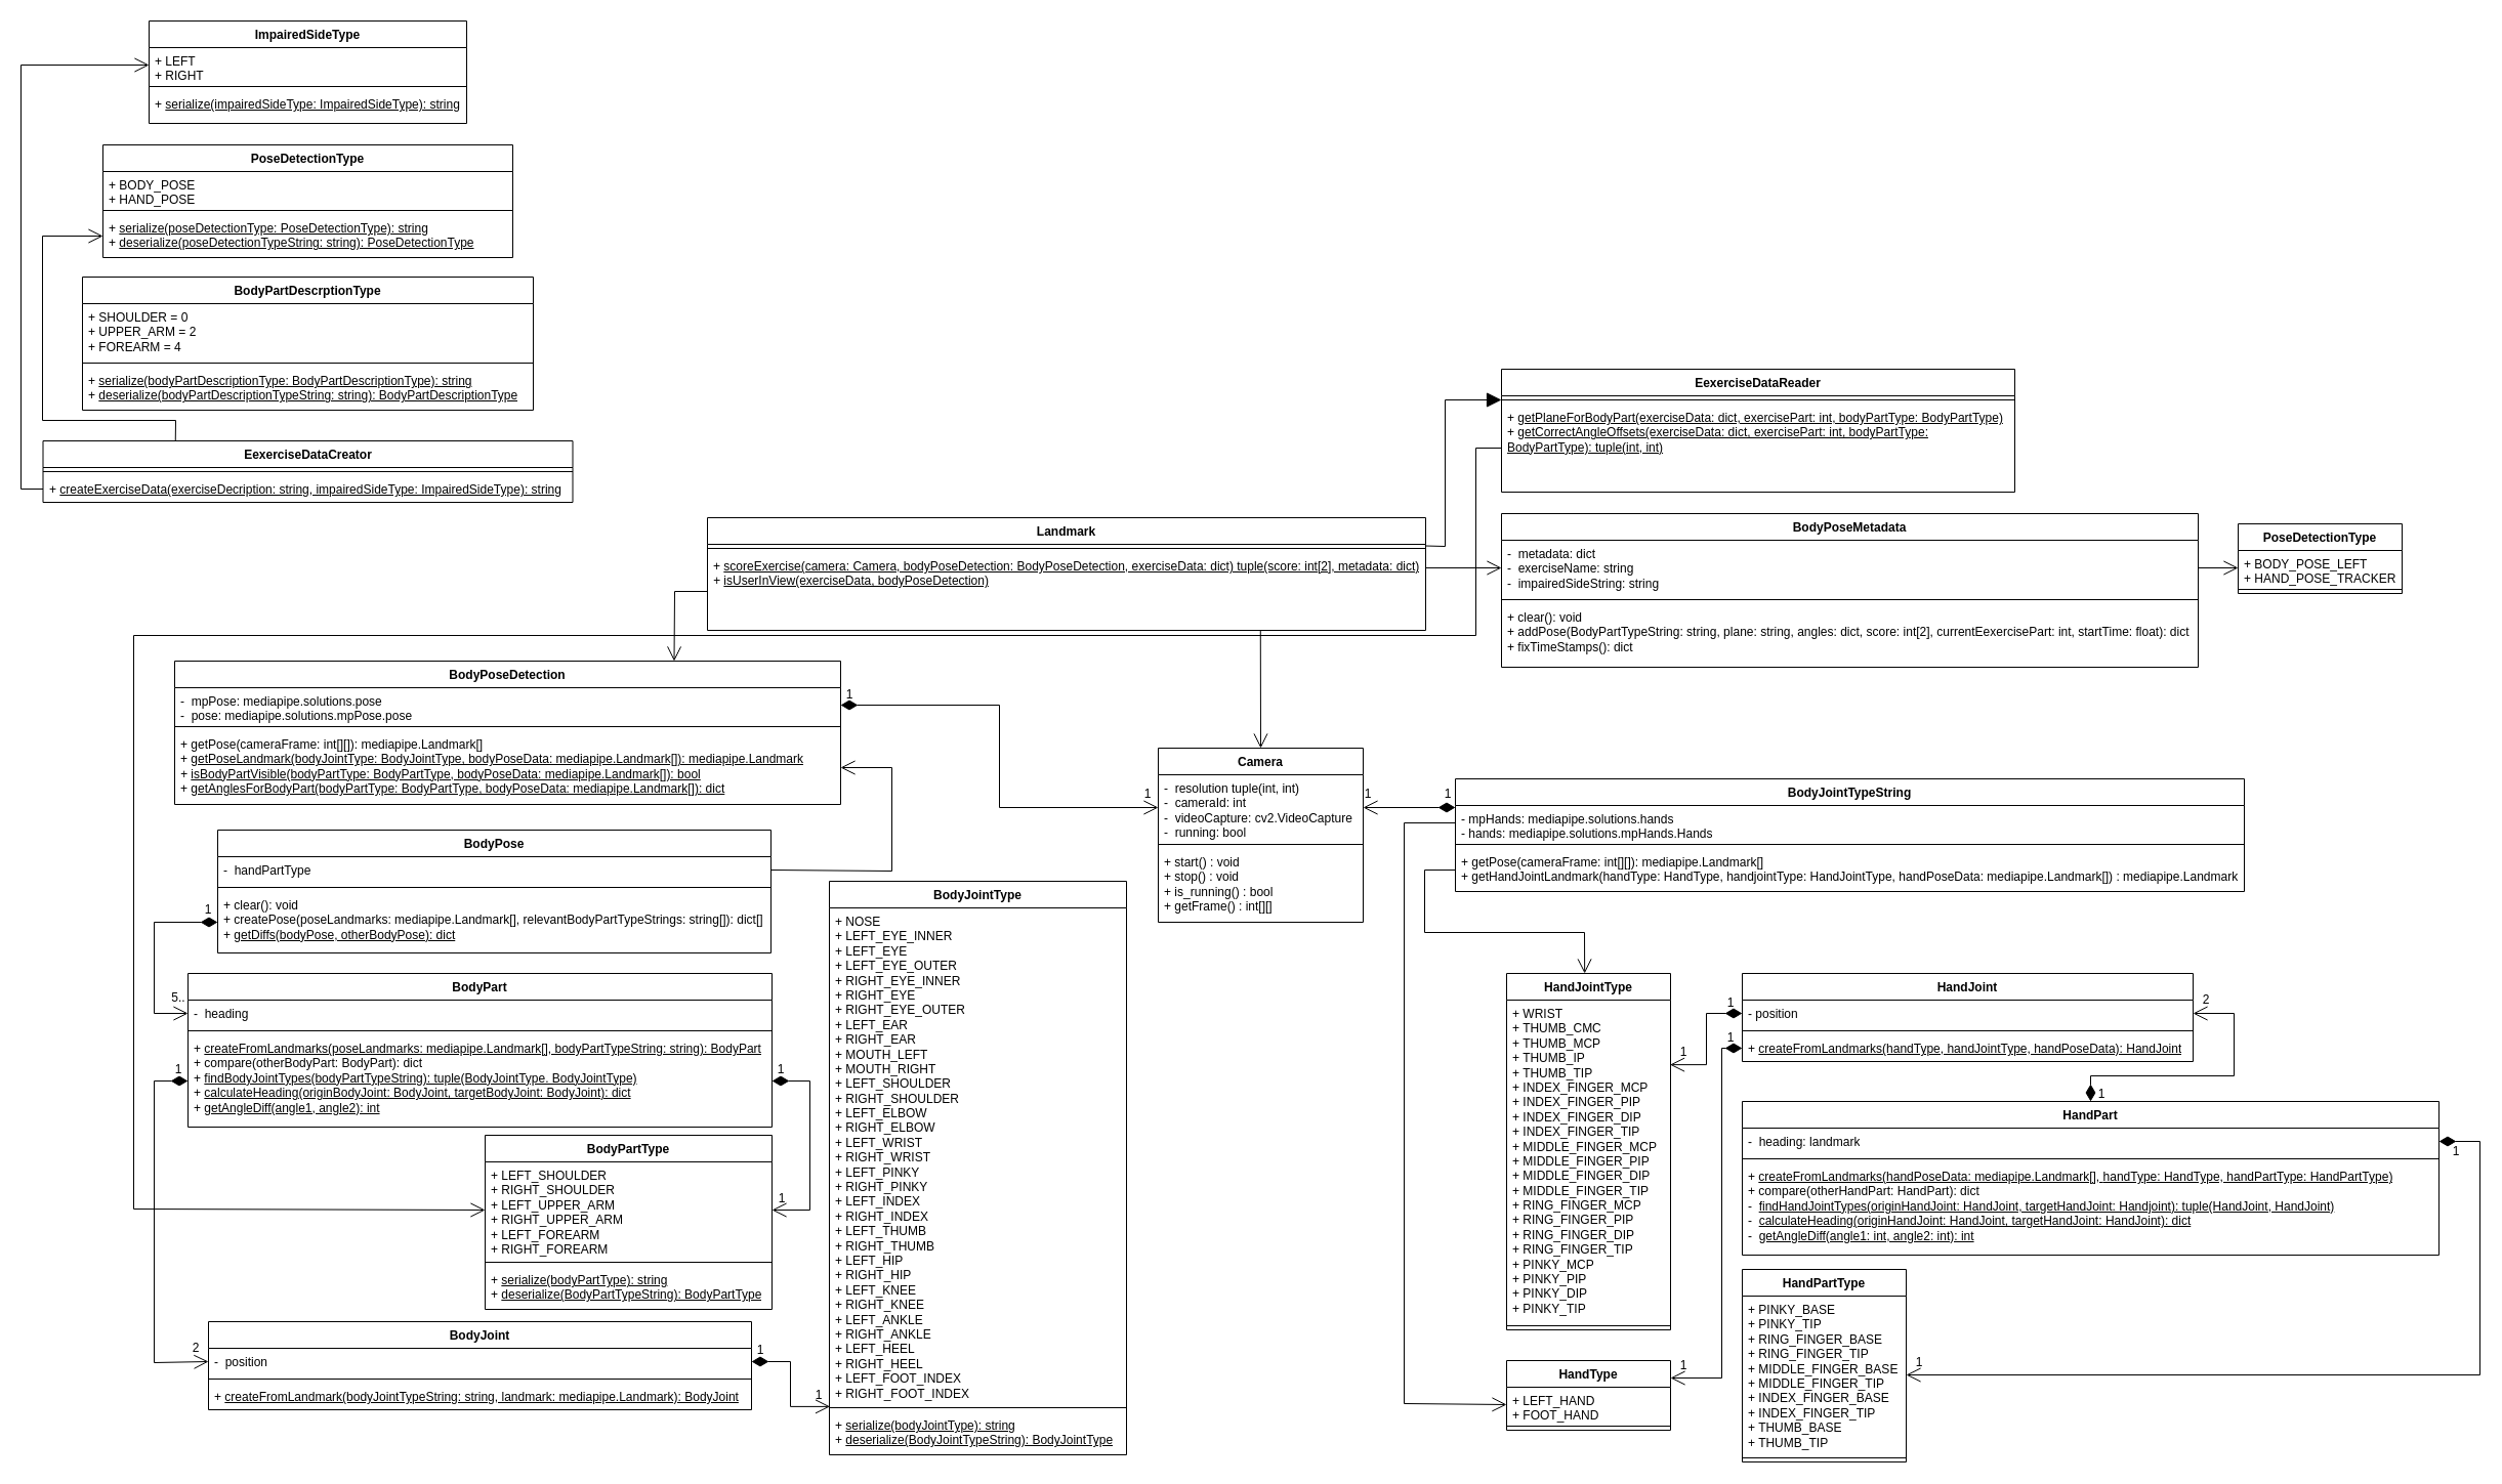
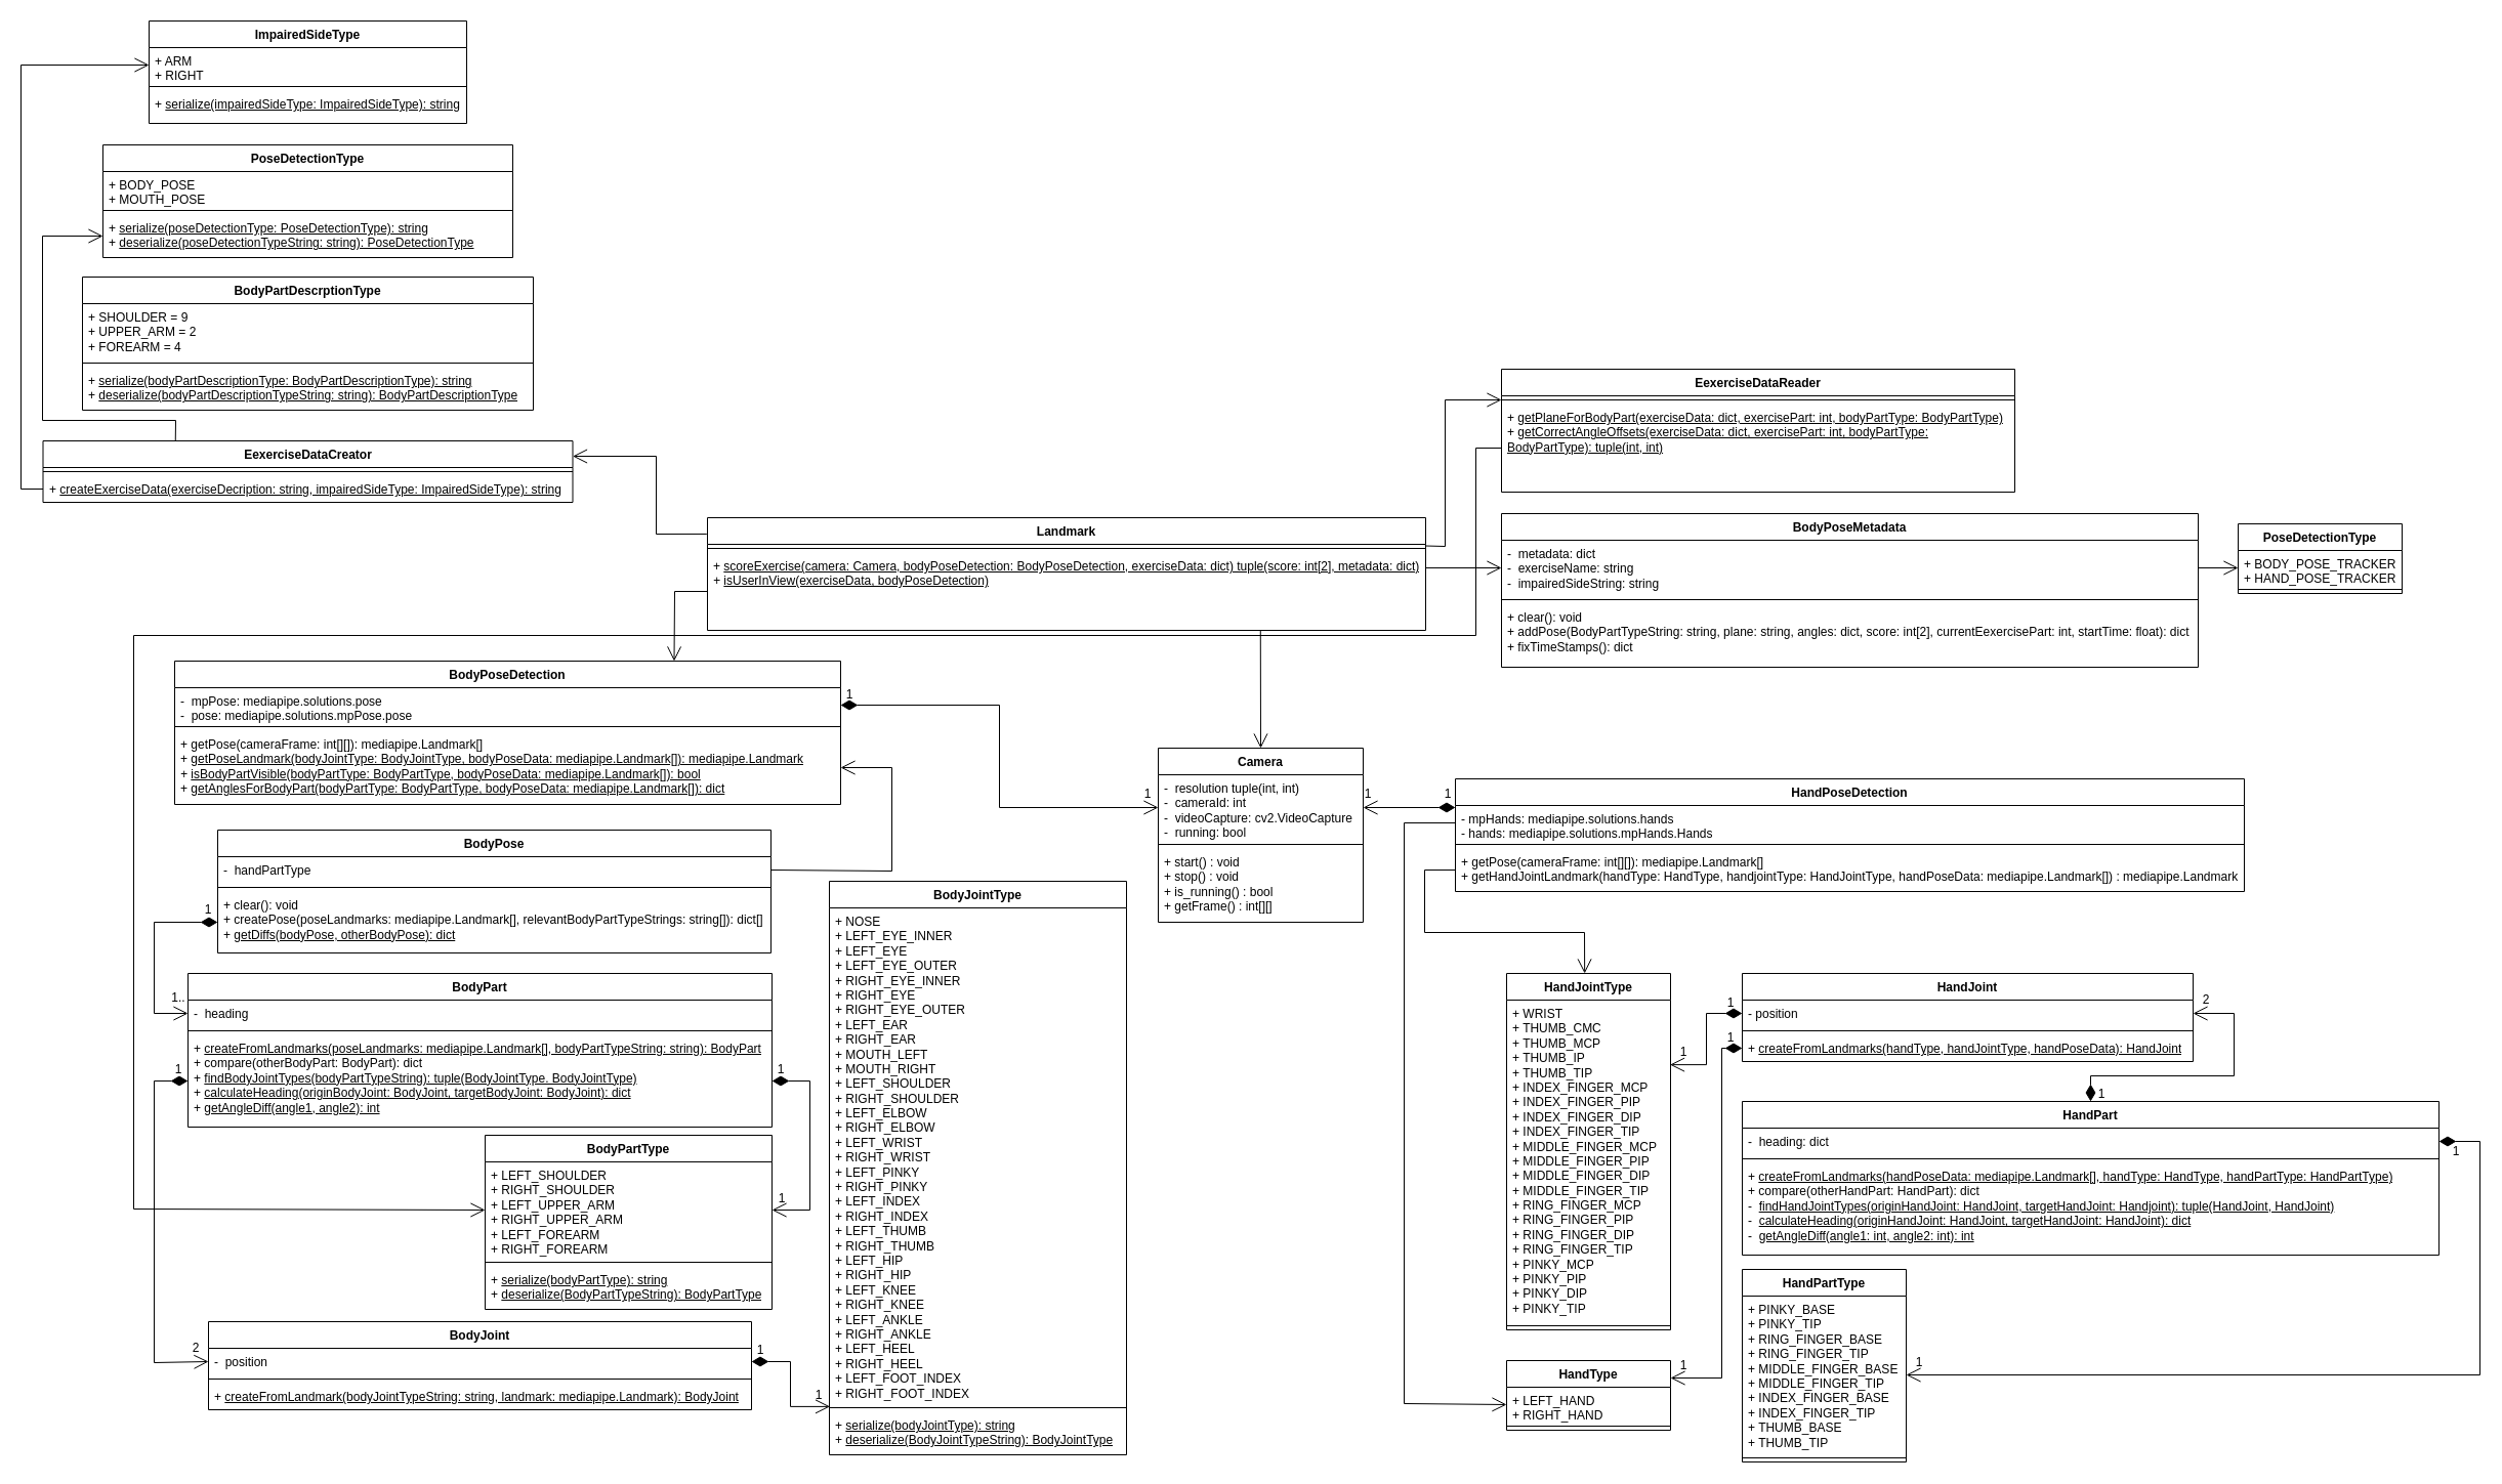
- <mxCell id="112" value="+ LEFT&lt;br&gt;+ RIGHT" style="text;strokeColor=none;fillColor=none;align=left;verticalAlign=top;spacingLeft=4;spacingRight=4;overflow=hidden;rotatable=0;points=[[0,0.5],[1,0.5]];portConstraint=eastwest;whiteSpace=wrap;html=1;" parent="111" vertex="1"><mxGeometry y="26" width="310" height="34" as="geometry" /></mxCell>
+ <mxCell id="112" value="+ ARM&lt;br&gt;+ RIGHT" style="text;strokeColor=none;fillColor=none;align=left;verticalAlign=top;spacingLeft=4;spacingRight=4;overflow=hidden;rotatable=0;points=[[0,0.5],[1,0.5]];portConstraint=eastwest;whiteSpace=wrap;html=1;" parent="111" vertex="1"><mxGeometry y="26" width="310" height="34" as="geometry" /></mxCell>
- <mxCell id="108" value="+ BODY_POSE&lt;br&gt;+ HAND_POSE" style="text;strokeColor=none;fillColor=none;align=left;verticalAlign=top;spacingLeft=4;spacingRight=4;overflow=hidden;rotatable=0;points=[[0,0.5],[1,0.5]];portConstraint=eastwest;whiteSpace=wrap;html=1;" parent="107" vertex="1"><mxGeometry y="26" width="400" height="34" as="geometry" /></mxCell>
+ <mxCell id="108" value="+ BODY_POSE&lt;br&gt;+ MOUTH_POSE" style="text;strokeColor=none;fillColor=none;align=left;verticalAlign=top;spacingLeft=4;spacingRight=4;overflow=hidden;rotatable=0;points=[[0,0.5],[1,0.5]];portConstraint=eastwest;whiteSpace=wrap;html=1;" parent="107" vertex="1"><mxGeometry y="26" width="400" height="34" as="geometry" /></mxCell>
- <mxCell id="104" value="+ SHOULDER = 0&lt;br&gt;+ UPPER_ARM = 2&lt;br&gt;+ FOREARM = 4" style="text;strokeColor=none;fillColor=none;align=left;verticalAlign=top;spacingLeft=4;spacingRight=4;overflow=hidden;rotatable=0;points=[[0,0.5],[1,0.5]];portConstraint=eastwest;whiteSpace=wrap;html=1;" parent="103" vertex="1"><mxGeometry y="26" width="440" height="54" as="geometry" /></mxCell>
+ <mxCell id="104" value="+ SHOULDER = 9&lt;br&gt;+ UPPER_ARM = 2&lt;br&gt;+ FOREARM = 4" style="text;strokeColor=none;fillColor=none;align=left;verticalAlign=top;spacingLeft=4;spacingRight=4;overflow=hidden;rotatable=0;points=[[0,0.5],[1,0.5]];portConstraint=eastwest;whiteSpace=wrap;html=1;" parent="103" vertex="1"><mxGeometry y="26" width="440" height="54" as="geometry" /></mxCell>
- <mxCell id="100" value="" style="endArrow=block;endFill=1;endSize=12;html=1;rounded=0;exitX=1;exitY=0.25;exitDx=0;exitDy=0;entryX=0;entryY=0.25;entryDx=0;entryDy=0;" parent="1" source="96" target="92" edge="1"><mxGeometry width="160" relative="1" as="geometry"><mxPoint x="1440" y="530" as="sourcePoint" /><mxPoint x="1600" y="530" as="targetPoint" /><Array as="points"><mxPoint x="1410" y="533" /><mxPoint x="1410" y="390" /></Array></mxGeometry></mxCell>
+ <mxCell id="100" value="" style="endArrow=open;endFill=1;endSize=12;html=1;rounded=0;exitX=1;exitY=0.25;exitDx=0;exitDy=0;entryX=0;entryY=0.25;entryDx=0;entryDy=0;" parent="1" source="96" target="92" edge="1"><mxGeometry width="160" relative="1" as="geometry"><mxPoint x="1440" y="530" as="sourcePoint" /><mxPoint x="1600" y="530" as="targetPoint" /><Array as="points"><mxPoint x="1410" y="533" /><mxPoint x="1410" y="390" /></Array></mxGeometry></mxCell>
+ <mxCell id="118" value="" style="endArrow=open;endFill=1;endSize=12;html=1;rounded=0;exitX=-0.001;exitY=0.145;exitDx=0;exitDy=0;entryX=1;entryY=0.25;entryDx=0;entryDy=0;exitPerimeter=0;" parent="1" source="96" target="115" edge="1"><mxGeometry width="160" relative="1" as="geometry"><mxPoint x="710" y="360" as="sourcePoint" /><mxPoint x="870" y="360" as="targetPoint" /><Array as="points"><mxPoint x="640" y="521" /><mxPoint x="640" y="445" /></Array></mxGeometry></mxCell>
- <mxCell id="85" value="+ BODY_POSE_LEFT&lt;br&gt;+ HAND_POSE_TRACKER" style="text;strokeColor=none;fillColor=none;align=left;verticalAlign=top;spacingLeft=4;spacingRight=4;overflow=hidden;rotatable=0;points=[[0,0.5],[1,0.5]];portConstraint=eastwest;whiteSpace=wrap;html=1;" parent="84" vertex="1"><mxGeometry y="26" width="160" height="34" as="geometry" /></mxCell>
+ <mxCell id="85" value="+ BODY_POSE_TRACKER&lt;br&gt;+ HAND_POSE_TRACKER" style="text;strokeColor=none;fillColor=none;align=left;verticalAlign=top;spacingLeft=4;spacingRight=4;overflow=hidden;rotatable=0;points=[[0,0.5],[1,0.5]];portConstraint=eastwest;whiteSpace=wrap;html=1;" parent="84" vertex="1"><mxGeometry y="26" width="160" height="34" as="geometry" /></mxCell>
- <mxCell id="6" value="BodyJointTypeString" style="swimlane;fontStyle=1;align=center;verticalAlign=top;childLayout=stackLayout;horizontal=1;startSize=26;horizontalStack=0;resizeParent=1;resizeParentMax=0;resizeLast=0;collapsible=1;marginBottom=0;whiteSpace=wrap;html=1;" parent="1" vertex="1"><mxGeometry x="1420" y="760" width="770" height="110" as="geometry" /></mxCell>
+ <mxCell id="6" value="HandPoseDetection" style="swimlane;fontStyle=1;align=center;verticalAlign=top;childLayout=stackLayout;horizontal=1;startSize=26;horizontalStack=0;resizeParent=1;resizeParentMax=0;resizeLast=0;collapsible=1;marginBottom=0;whiteSpace=wrap;html=1;" parent="1" vertex="1"><mxGeometry x="1420" y="760" width="770" height="110" as="geometry" /></mxCell>
- <mxCell id="82" value="5.." style="text;html=1;strokeColor=none;fillColor=none;align=center;verticalAlign=middle;whiteSpace=wrap;rounded=0;" parent="1" vertex="1"><mxGeometry x="164" y="964" width="20" height="20" as="geometry" /></mxCell>
+ <mxCell id="82" value="1.." style="text;html=1;strokeColor=none;fillColor=none;align=center;verticalAlign=middle;whiteSpace=wrap;rounded=0;" parent="1" vertex="1"><mxGeometry x="164" y="964" width="20" height="20" as="geometry" /></mxCell>
- <mxCell id="32" value="-&amp;nbsp; heading: landmark" style="text;strokeColor=none;fillColor=none;align=left;verticalAlign=top;spacingLeft=4;spacingRight=4;overflow=hidden;rotatable=0;points=[[0,0.5],[1,0.5]];portConstraint=eastwest;whiteSpace=wrap;html=1;" parent="31" vertex="1"><mxGeometry y="26" width="680" height="26" as="geometry" /></mxCell>
+ <mxCell id="32" value="-&amp;nbsp; heading: dict" style="text;strokeColor=none;fillColor=none;align=left;verticalAlign=top;spacingLeft=4;spacingRight=4;overflow=hidden;rotatable=0;points=[[0,0.5],[1,0.5]];portConstraint=eastwest;whiteSpace=wrap;html=1;" parent="31" vertex="1"><mxGeometry y="26" width="680" height="26" as="geometry" /></mxCell>
- <mxCell id="14" value="+ LEFT_HAND&lt;br&gt;+ FOOT_HAND" style="text;strokeColor=none;fillColor=none;align=left;verticalAlign=top;spacingLeft=4;spacingRight=4;overflow=hidden;rotatable=0;points=[[0,0.5],[1,0.5]];portConstraint=eastwest;whiteSpace=wrap;html=1;" parent="13" vertex="1"><mxGeometry y="26" width="160" height="34" as="geometry" /></mxCell>
+ <mxCell id="14" value="+ LEFT_HAND&lt;br&gt;+ RIGHT_HAND" style="text;strokeColor=none;fillColor=none;align=left;verticalAlign=top;spacingLeft=4;spacingRight=4;overflow=hidden;rotatable=0;points=[[0,0.5],[1,0.5]];portConstraint=eastwest;whiteSpace=wrap;html=1;" parent="13" vertex="1"><mxGeometry y="26" width="160" height="34" as="geometry" /></mxCell>
